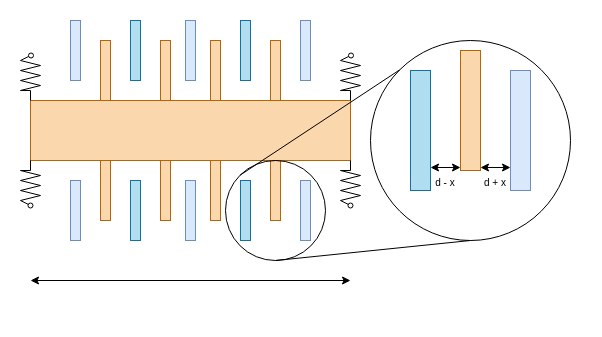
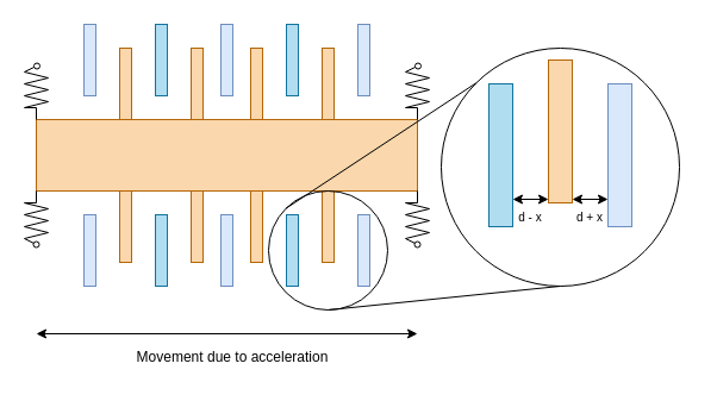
+ <mxCell id="23" value="Movement due to acceleration" style="text;html=1;align=center;verticalAlign=middle;whiteSpace=wrap;rounded=0;" vertex="1" parent="1"><mxGeometry x="95" y="285" width="200" height="30" as="geometry" /></mxCell>
